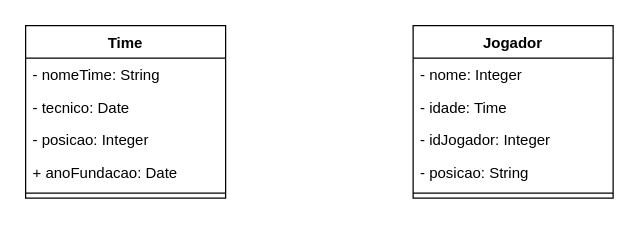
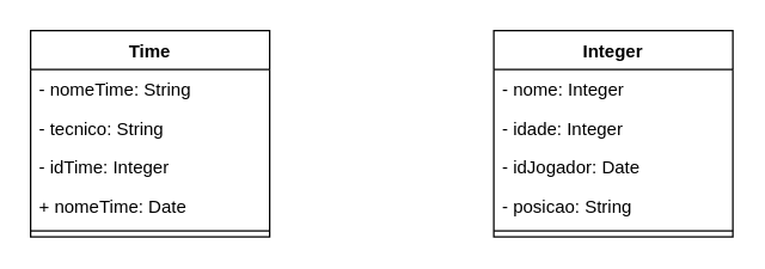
- <mxCell id="8" value="Jogador" style="swimlane;fontStyle=1;align=center;verticalAlign=top;childLayout=stackLayout;horizontal=1;startSize=26;horizontalStack=0;resizeParent=1;resizeParentMax=0;resizeLast=0;collapsible=1;marginBottom=0;" vertex="1" parent="1"><mxGeometry x="330" y="20" width="160" height="138" as="geometry" /></mxCell>
+ <mxCell id="8" value="Integer" style="swimlane;fontStyle=1;align=center;verticalAlign=top;childLayout=stackLayout;horizontal=1;startSize=26;horizontalStack=0;resizeParent=1;resizeParentMax=0;resizeLast=0;collapsible=1;marginBottom=0;" vertex="1" parent="1"><mxGeometry x="330" y="20" width="160" height="138" as="geometry" /></mxCell>
- <mxCell id="4" value="- tecnico: Date" style="text;strokeColor=none;fillColor=none;align=left;verticalAlign=top;spacingLeft=4;spacingRight=4;overflow=hidden;rotatable=0;points=[[0,0.5],[1,0.5]];portConstraint=eastwest;" vertex="1" parent="2"><mxGeometry y="52" width="160" height="26" as="geometry" /></mxCell>
+ <mxCell id="4" value="- tecnico: String" style="text;strokeColor=none;fillColor=none;align=left;verticalAlign=top;spacingLeft=4;spacingRight=4;overflow=hidden;rotatable=0;points=[[0,0.5],[1,0.5]];portConstraint=eastwest;" vertex="1" parent="2"><mxGeometry y="52" width="160" height="26" as="geometry" /></mxCell>
- <mxCell id="10" value="- idade: Time" style="text;strokeColor=none;fillColor=none;align=left;verticalAlign=top;spacingLeft=4;spacingRight=4;overflow=hidden;rotatable=0;points=[[0,0.5],[1,0.5]];portConstraint=eastwest;" vertex="1" parent="8"><mxGeometry y="52" width="160" height="26" as="geometry" /></mxCell>
+ <mxCell id="10" value="- idade: Integer" style="text;strokeColor=none;fillColor=none;align=left;verticalAlign=top;spacingLeft=4;spacingRight=4;overflow=hidden;rotatable=0;points=[[0,0.5],[1,0.5]];portConstraint=eastwest;" vertex="1" parent="8"><mxGeometry y="52" width="160" height="26" as="geometry" /></mxCell>
- <mxCell id="5" value="- posicao: Integer" style="text;strokeColor=none;fillColor=none;align=left;verticalAlign=top;spacingLeft=4;spacingRight=4;overflow=hidden;rotatable=0;points=[[0,0.5],[1,0.5]];portConstraint=eastwest;" vertex="1" parent="2"><mxGeometry y="78" width="160" height="26" as="geometry" /></mxCell>
+ <mxCell id="5" value="- idTime: Integer" style="text;strokeColor=none;fillColor=none;align=left;verticalAlign=top;spacingLeft=4;spacingRight=4;overflow=hidden;rotatable=0;points=[[0,0.5],[1,0.5]];portConstraint=eastwest;" vertex="1" parent="2"><mxGeometry y="78" width="160" height="26" as="geometry" /></mxCell>
- <mxCell id="11" value="- idJogador: Integer" style="text;strokeColor=none;fillColor=none;align=left;verticalAlign=top;spacingLeft=4;spacingRight=4;overflow=hidden;rotatable=0;points=[[0,0.5],[1,0.5]];portConstraint=eastwest;" vertex="1" parent="8"><mxGeometry y="78" width="160" height="26" as="geometry" /></mxCell>
+ <mxCell id="11" value="- idJogador: Date" style="text;strokeColor=none;fillColor=none;align=left;verticalAlign=top;spacingLeft=4;spacingRight=4;overflow=hidden;rotatable=0;points=[[0,0.5],[1,0.5]];portConstraint=eastwest;" vertex="1" parent="8"><mxGeometry y="78" width="160" height="26" as="geometry" /></mxCell>
- <mxCell id="6" value="+ anoFundacao: Date" style="text;strokeColor=none;fillColor=none;align=left;verticalAlign=top;spacingLeft=4;spacingRight=4;overflow=hidden;rotatable=0;points=[[0,0.5],[1,0.5]];portConstraint=eastwest;" vertex="1" parent="2"><mxGeometry y="104" width="160" height="26" as="geometry" /></mxCell>
+ <mxCell id="6" value="+ nomeTime: Date" style="text;strokeColor=none;fillColor=none;align=left;verticalAlign=top;spacingLeft=4;spacingRight=4;overflow=hidden;rotatable=0;points=[[0,0.5],[1,0.5]];portConstraint=eastwest;" vertex="1" parent="2"><mxGeometry y="104" width="160" height="26" as="geometry" /></mxCell>
